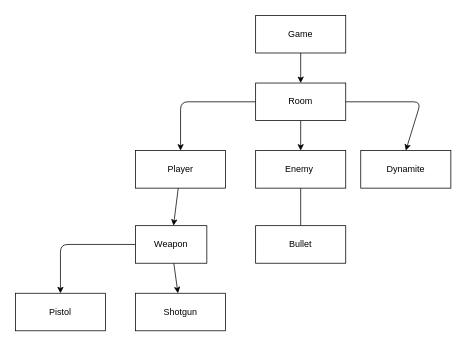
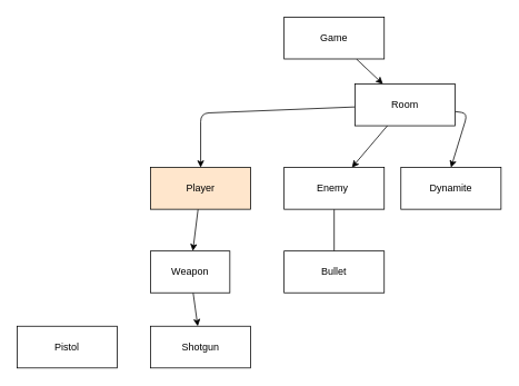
- <mxCell id="7" value="Room" style="html=1;whiteSpace=wrap;" vertex="1" parent="1"><mxGeometry x="340" y="110" width="120" height="50" as="geometry" /></mxCell>
+ <mxCell id="7" value="Room" style="html=1;whiteSpace=wrap;" vertex="1" parent="1"><mxGeometry x="425" y="100" width="120" height="50" as="geometry" /></mxCell>
- <mxCell id="9" value="Player" style="html=1;whiteSpace=wrap;" vertex="1" parent="1"><mxGeometry x="180" y="200" width="120" height="50" as="geometry" /></mxCell>
+ <mxCell id="9" value="Player" style="html=1;whiteSpace=wrap;fillColor=#ffe6cc;" vertex="1" parent="1"><mxGeometry x="180" y="200" width="120" height="50" as="geometry" /></mxCell>
- <mxCell id="14" style="edgeStyle=none;html=1;exitX=0;exitY=0.5;exitDx=0;exitDy=0;entryX=0.5;entryY=0;entryDx=0;entryDy=0;" edge="1" parent="1" source="15" target="17"><mxGeometry relative="1" as="geometry"><mxPoint x="80" y="325.167" as="targetPoint" /><Array as="points"><mxPoint x="80" y="325" /></Array></mxGeometry></mxCell>
